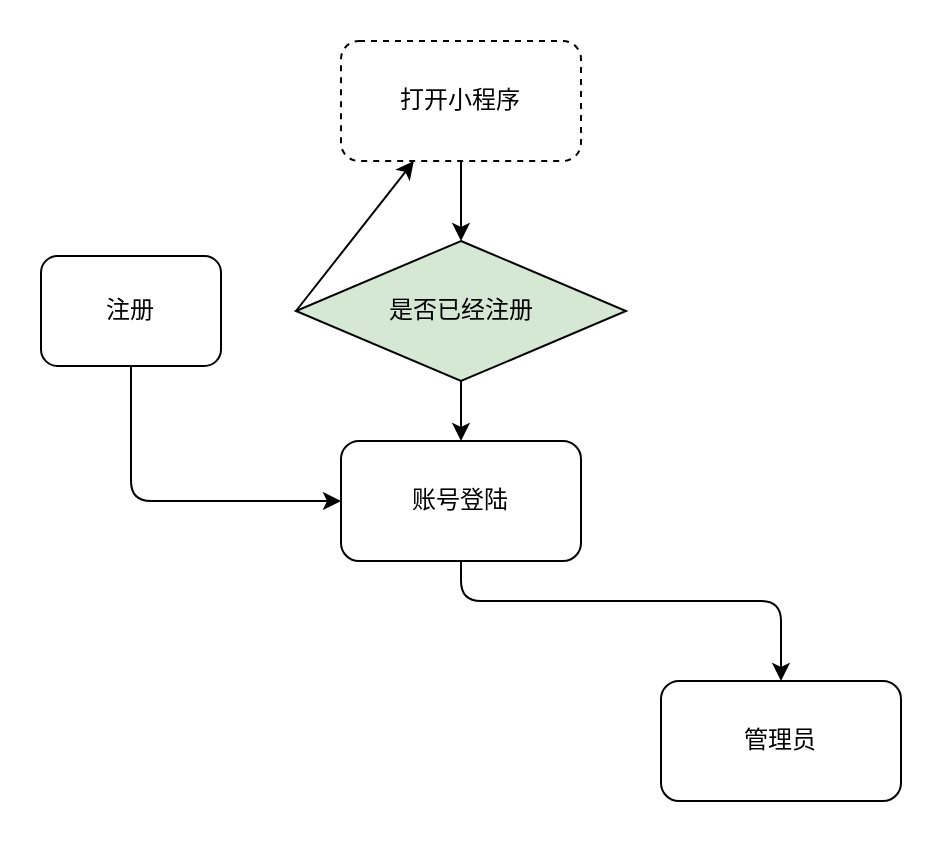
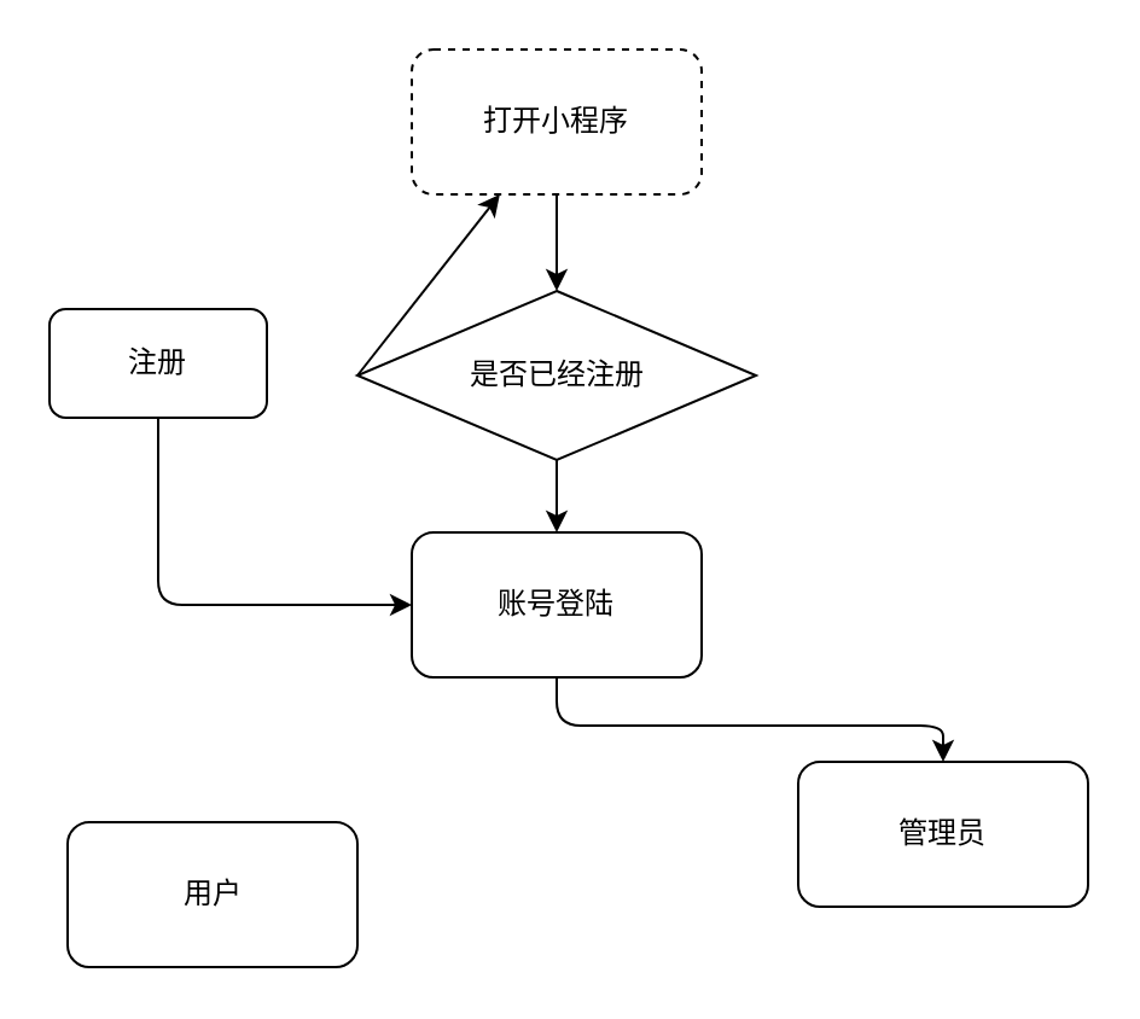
- <mxCell id="4" value="注册" style="rounded=1;whiteSpace=wrap;html=1;" vertex="1" parent="1"><mxGeometry x="20" y="127.5" width="90" height="55" as="geometry" /></mxCell>
+ <mxCell id="4" value="注册" style="rounded=1;whiteSpace=wrap;html=1;" vertex="1" parent="1"><mxGeometry x="20" y="127.5" width="90" height="45" as="geometry" /></mxCell>
- <mxCell id="3" value="是否已经注册" style="rhombus;whiteSpace=wrap;html=1;fillColor=#d5e8d4;" vertex="1" parent="1"><mxGeometry x="147.5" y="120" width="165" height="70" as="geometry" /></mxCell>
+ <mxCell id="3" value="是否已经注册" style="rhombus;whiteSpace=wrap;html=1;" vertex="1" parent="1"><mxGeometry x="147.5" y="120" width="165" height="70" as="geometry" /></mxCell>
+ <mxCell id="10" value="用户" style="rounded=1;whiteSpace=wrap;html=1;" vertex="1" parent="1"><mxGeometry x="27.5" y="340" width="120" height="60" as="geometry" /></mxCell>
- <mxCell id="11" value="管理员" style="rounded=1;whiteSpace=wrap;html=1;" vertex="1" parent="1"><mxGeometry x="330" y="340" width="120" height="60" as="geometry" /></mxCell>
+ <mxCell id="11" value="管理员" style="rounded=1;whiteSpace=wrap;html=1;" vertex="1" parent="1"><mxGeometry x="330" y="315" width="120" height="60" as="geometry" /></mxCell>
